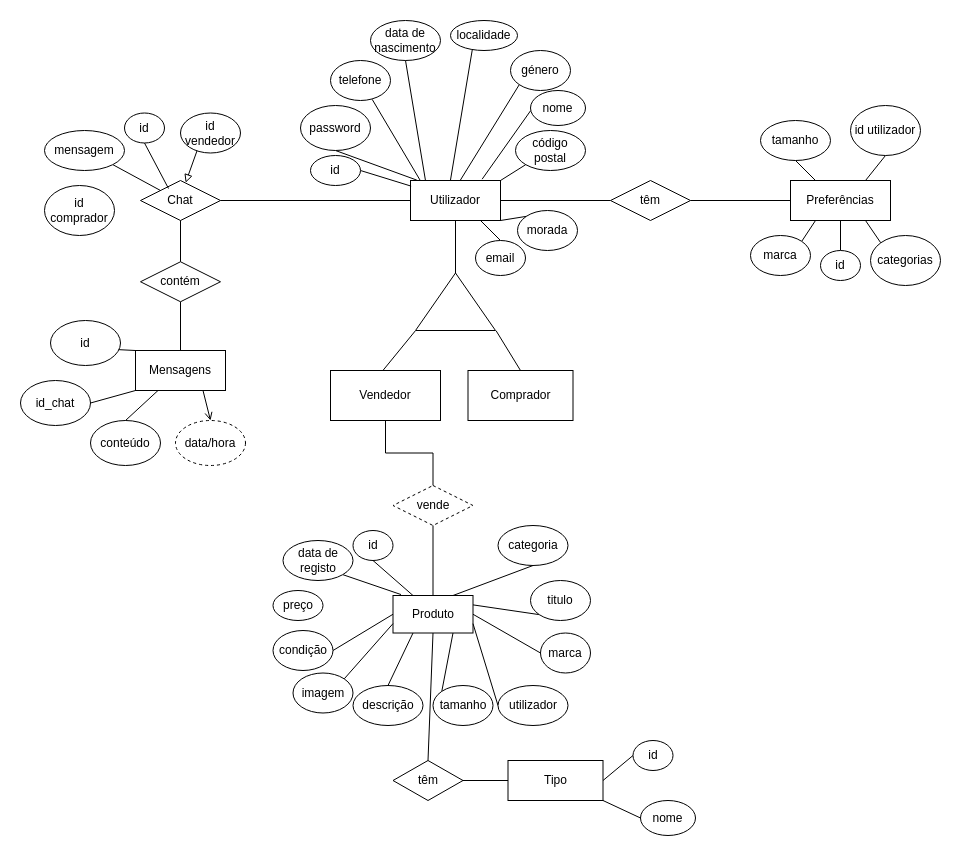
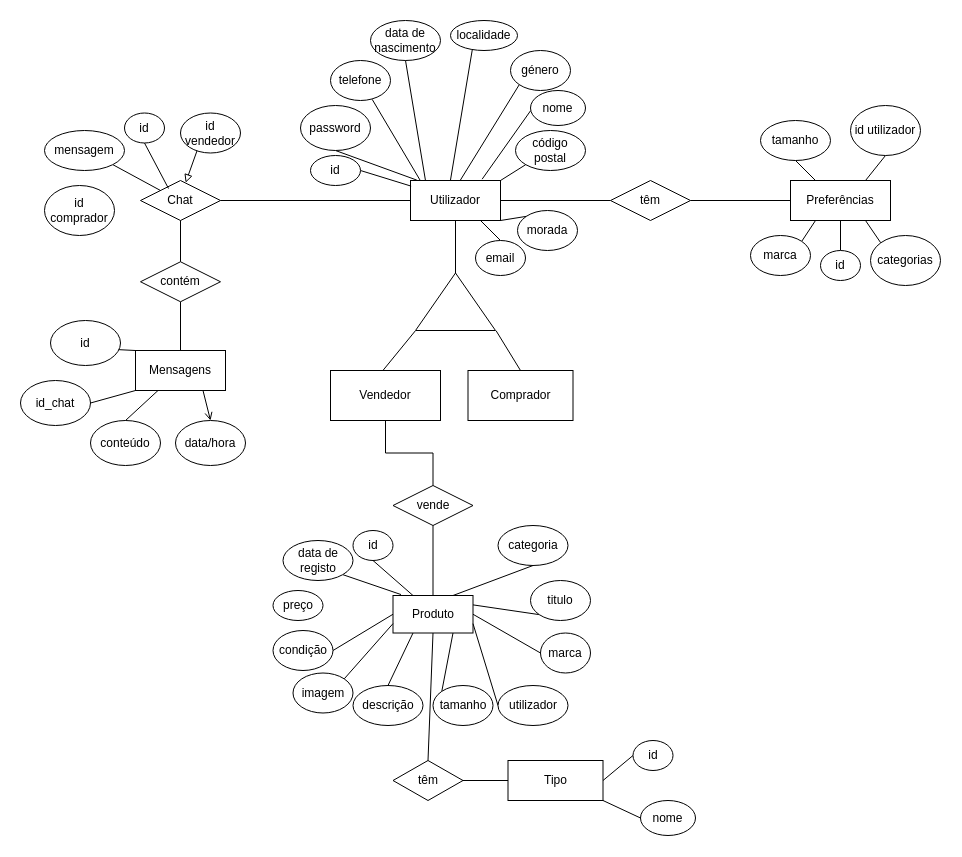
- <mxCell id="93" value="data/hora" style="ellipse;whiteSpace=wrap;html=1;dashed=1;" vertex="1" parent="1"><mxGeometry x="175" y="420" width="70" height="45" as="geometry" /></mxCell>
+ <mxCell id="93" value="data/hora" style="ellipse;whiteSpace=wrap;html=1;" vertex="1" parent="1"><mxGeometry x="175" y="420" width="70" height="45" as="geometry" /></mxCell>
- <mxCell id="84" value="vende" style="rhombus;whiteSpace=wrap;html=1;dashed=1;" vertex="1" parent="1"><mxGeometry x="392.5" y="485" width="80" height="40" as="geometry" /></mxCell>
+ <mxCell id="84" value="vende" style="rhombus;whiteSpace=wrap;html=1;" vertex="1" parent="1"><mxGeometry x="392.5" y="485" width="80" height="40" as="geometry" /></mxCell>
